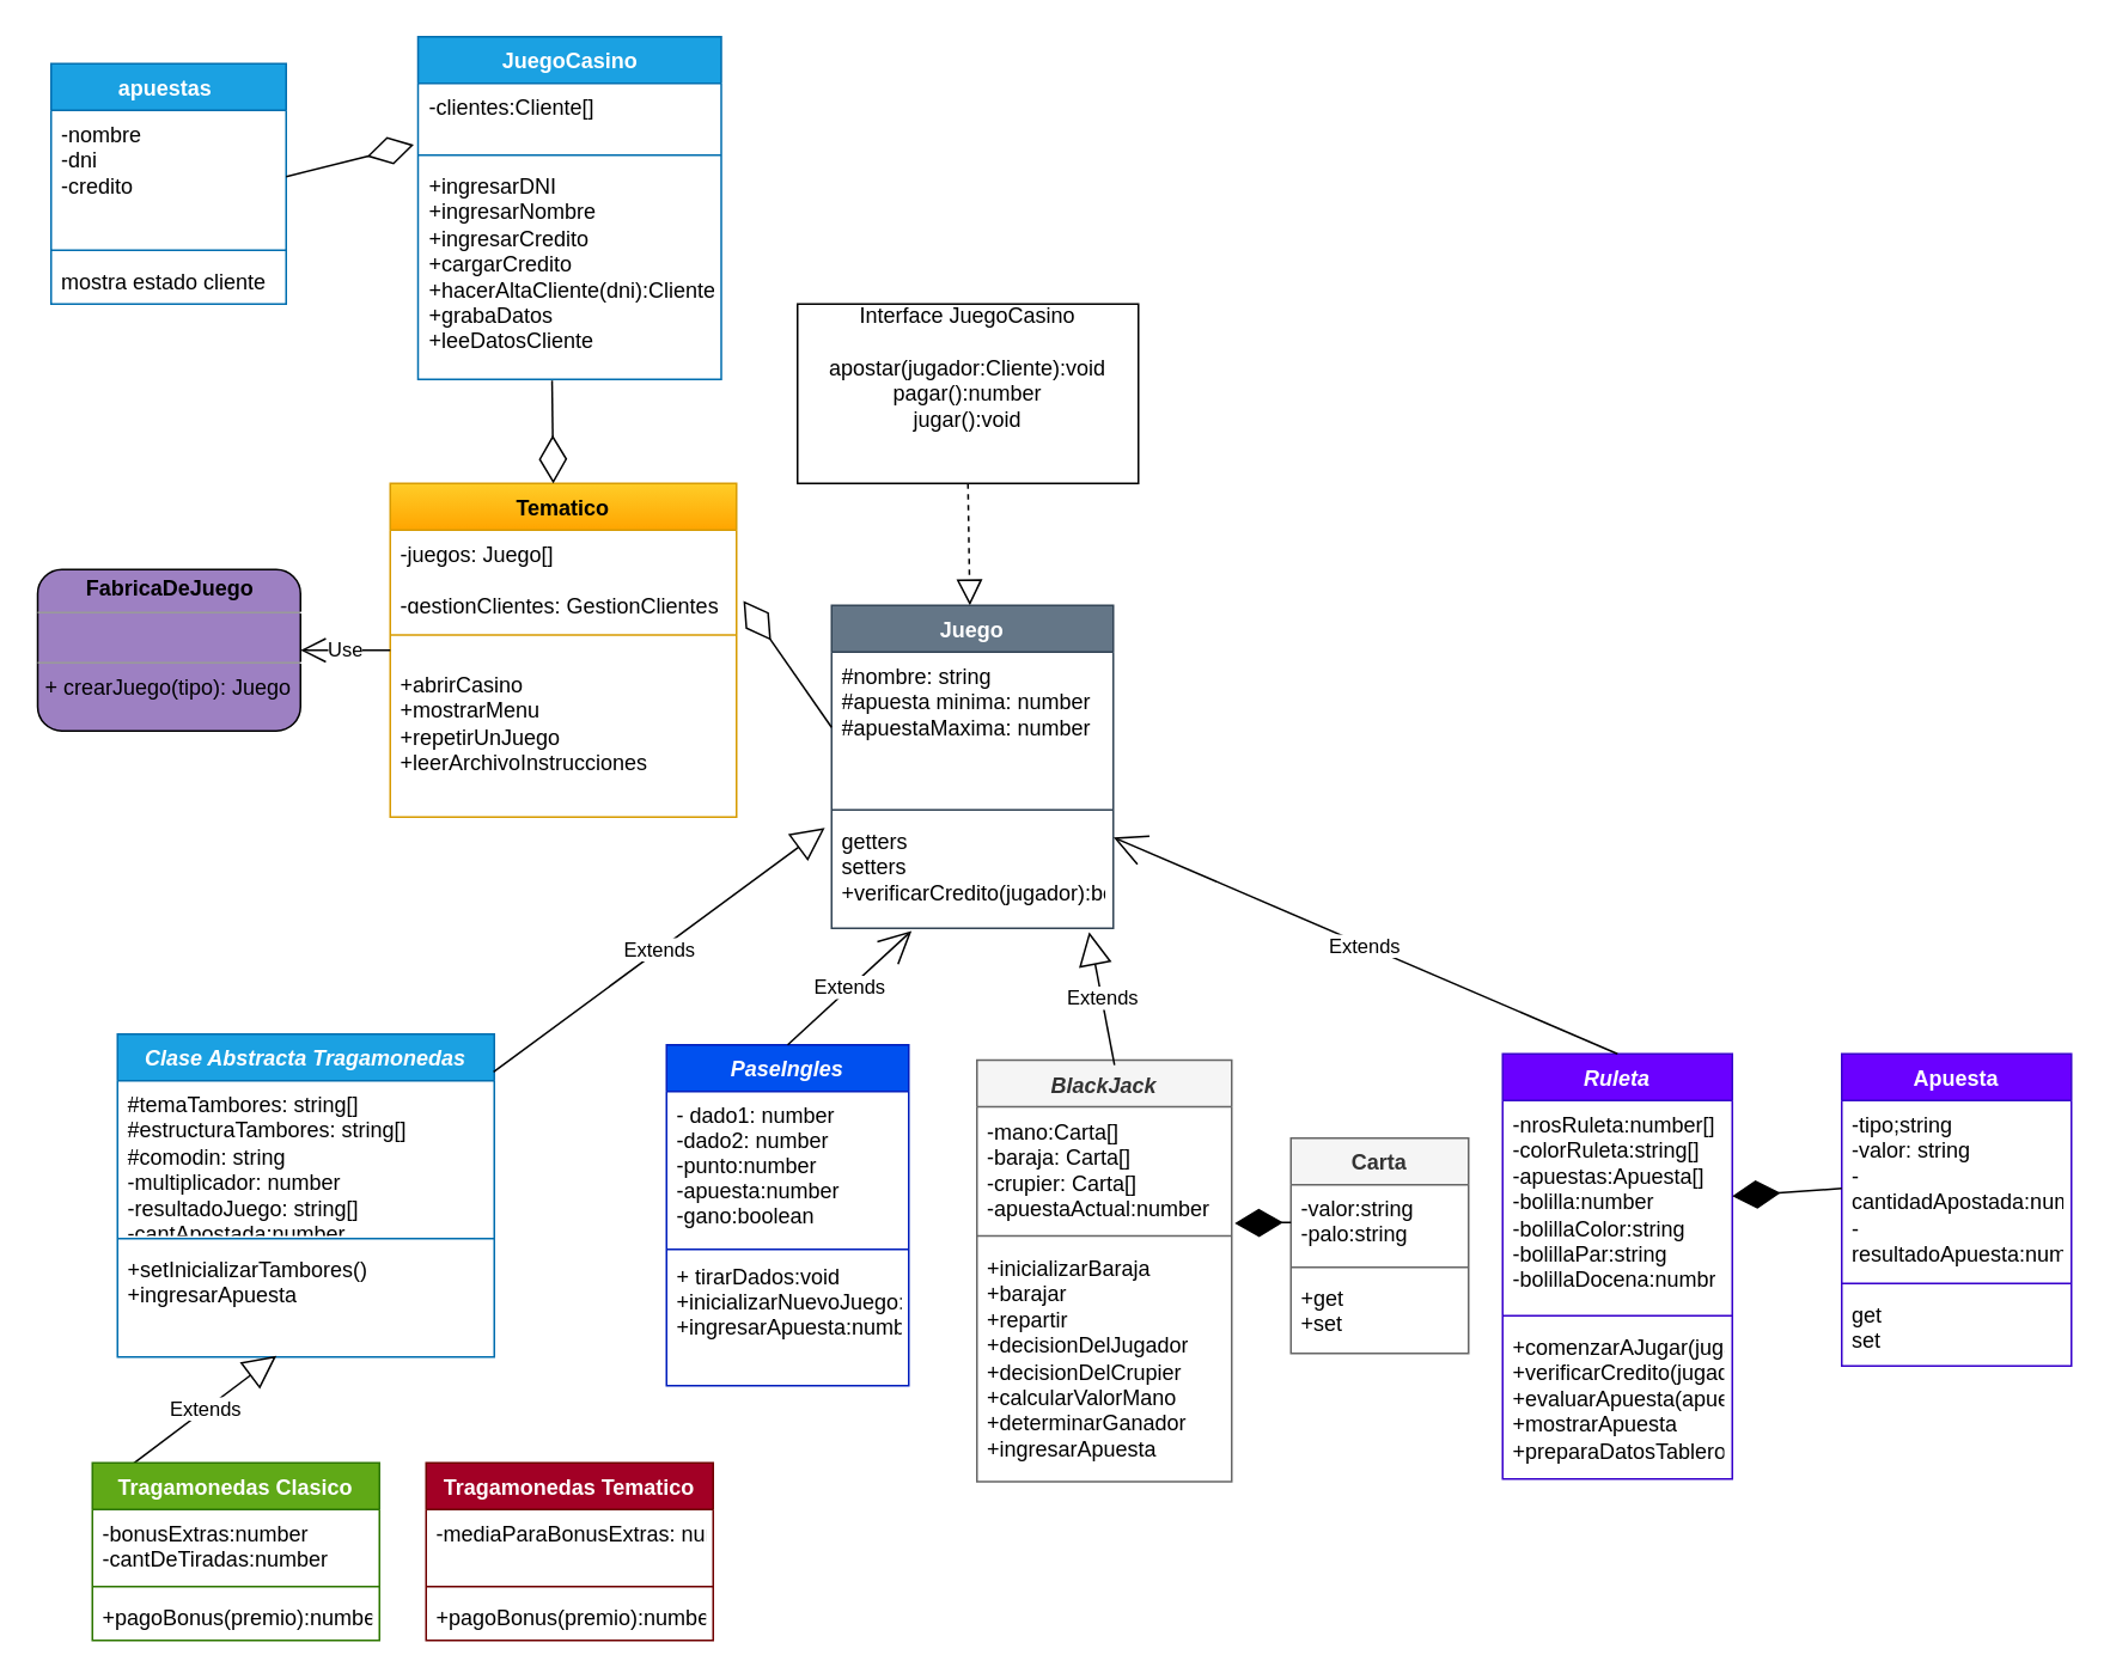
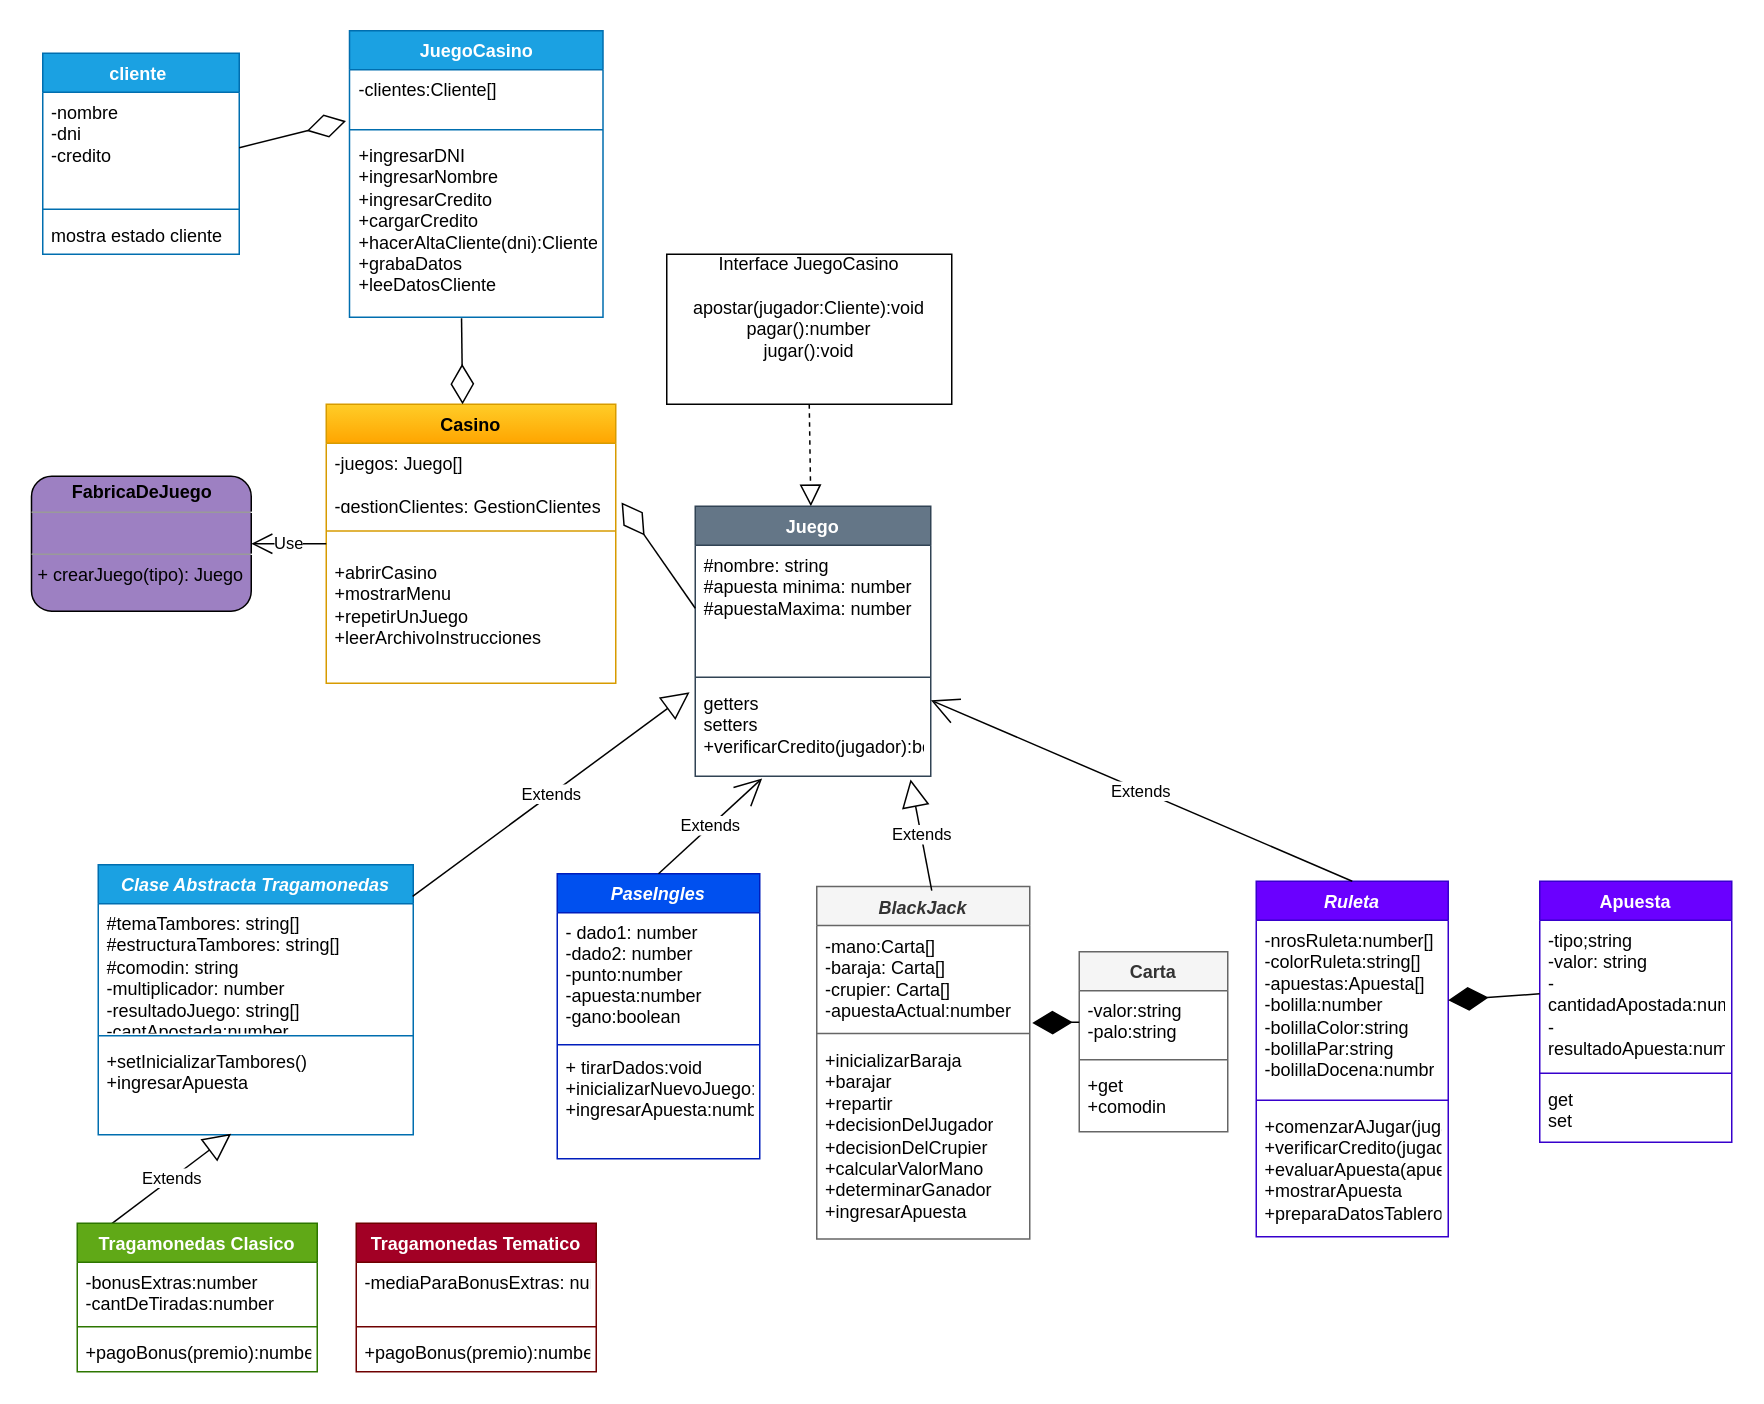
- <mxCell id="15" value="apuestas&amp;nbsp;" style="swimlane;fontStyle=1;align=center;verticalAlign=top;childLayout=stackLayout;horizontal=1;startSize=26;horizontalStack=0;resizeParent=1;resizeParentMax=0;resizeLast=0;collapsible=1;marginBottom=0;whiteSpace=wrap;html=1;fillColor=#1ba1e2;fontColor=#ffffff;strokeColor=#006EAF;" parent="1" vertex="1"><mxGeometry x="28" y="35" width="131" height="134" as="geometry" /></mxCell>
+ <mxCell id="15" value="cliente&amp;nbsp;" style="swimlane;fontStyle=1;align=center;verticalAlign=top;childLayout=stackLayout;horizontal=1;startSize=26;horizontalStack=0;resizeParent=1;resizeParentMax=0;resizeLast=0;collapsible=1;marginBottom=0;whiteSpace=wrap;html=1;fillColor=#1ba1e2;fontColor=#ffffff;strokeColor=#006EAF;" parent="1" vertex="1"><mxGeometry x="28" y="35" width="131" height="134" as="geometry" /></mxCell>
- <mxCell id="7" value="Tematico" style="swimlane;fontStyle=1;align=center;verticalAlign=top;childLayout=stackLayout;horizontal=1;startSize=26;horizontalStack=0;resizeParent=1;resizeParentMax=0;resizeLast=0;collapsible=1;marginBottom=0;whiteSpace=wrap;html=1;fillColor=#ffcd28;gradientColor=#ffa500;strokeColor=#d79b00;" parent="1" vertex="1"><mxGeometry x="217" y="269" width="193" height="186" as="geometry" /></mxCell>
+ <mxCell id="7" value="Casino" style="swimlane;fontStyle=1;align=center;verticalAlign=top;childLayout=stackLayout;horizontal=1;startSize=26;horizontalStack=0;resizeParent=1;resizeParentMax=0;resizeLast=0;collapsible=1;marginBottom=0;whiteSpace=wrap;html=1;fillColor=#ffcd28;gradientColor=#ffa500;strokeColor=#d79b00;" parent="1" vertex="1"><mxGeometry x="217" y="269" width="193" height="186" as="geometry" /></mxCell>
- <mxCell id="40" value="+get&#10;+set" style="text;strokeColor=none;fillColor=none;align=left;verticalAlign=top;spacingLeft=4;spacingRight=4;overflow=hidden;rotatable=0;points=[[0,0.5],[1,0.5]];portConstraint=eastwest;" parent="37" vertex="1"><mxGeometry y="76" width="99" height="44" as="geometry" /></mxCell>
+ <mxCell id="40" value="+get&#10;+comodin" style="text;strokeColor=none;fillColor=none;align=left;verticalAlign=top;spacingLeft=4;spacingRight=4;overflow=hidden;rotatable=0;points=[[0,0.5],[1,0.5]];portConstraint=eastwest;" parent="37" vertex="1"><mxGeometry y="76" width="99" height="44" as="geometry" /></mxCell>
